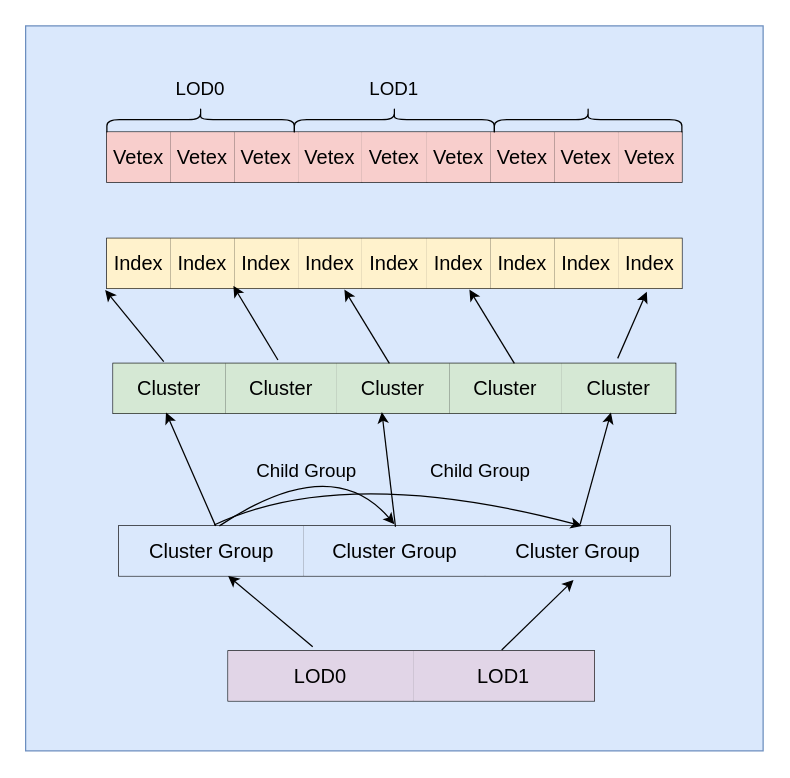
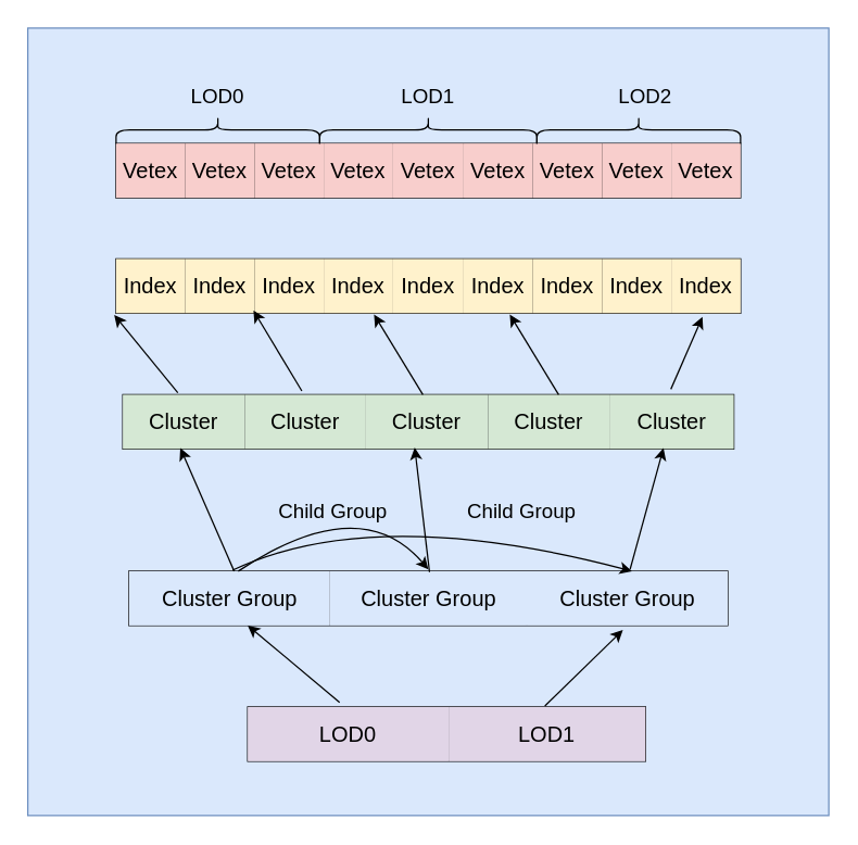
+ <mxCell id="19" value="LOD2" style="text;html=1;align=center;verticalAlign=middle;whiteSpace=wrap;rounded=0;fontSize=15;" vertex="1" parent="1"><mxGeometry x="445" y="55" width="60" height="30" as="geometry" /></mxCell>
